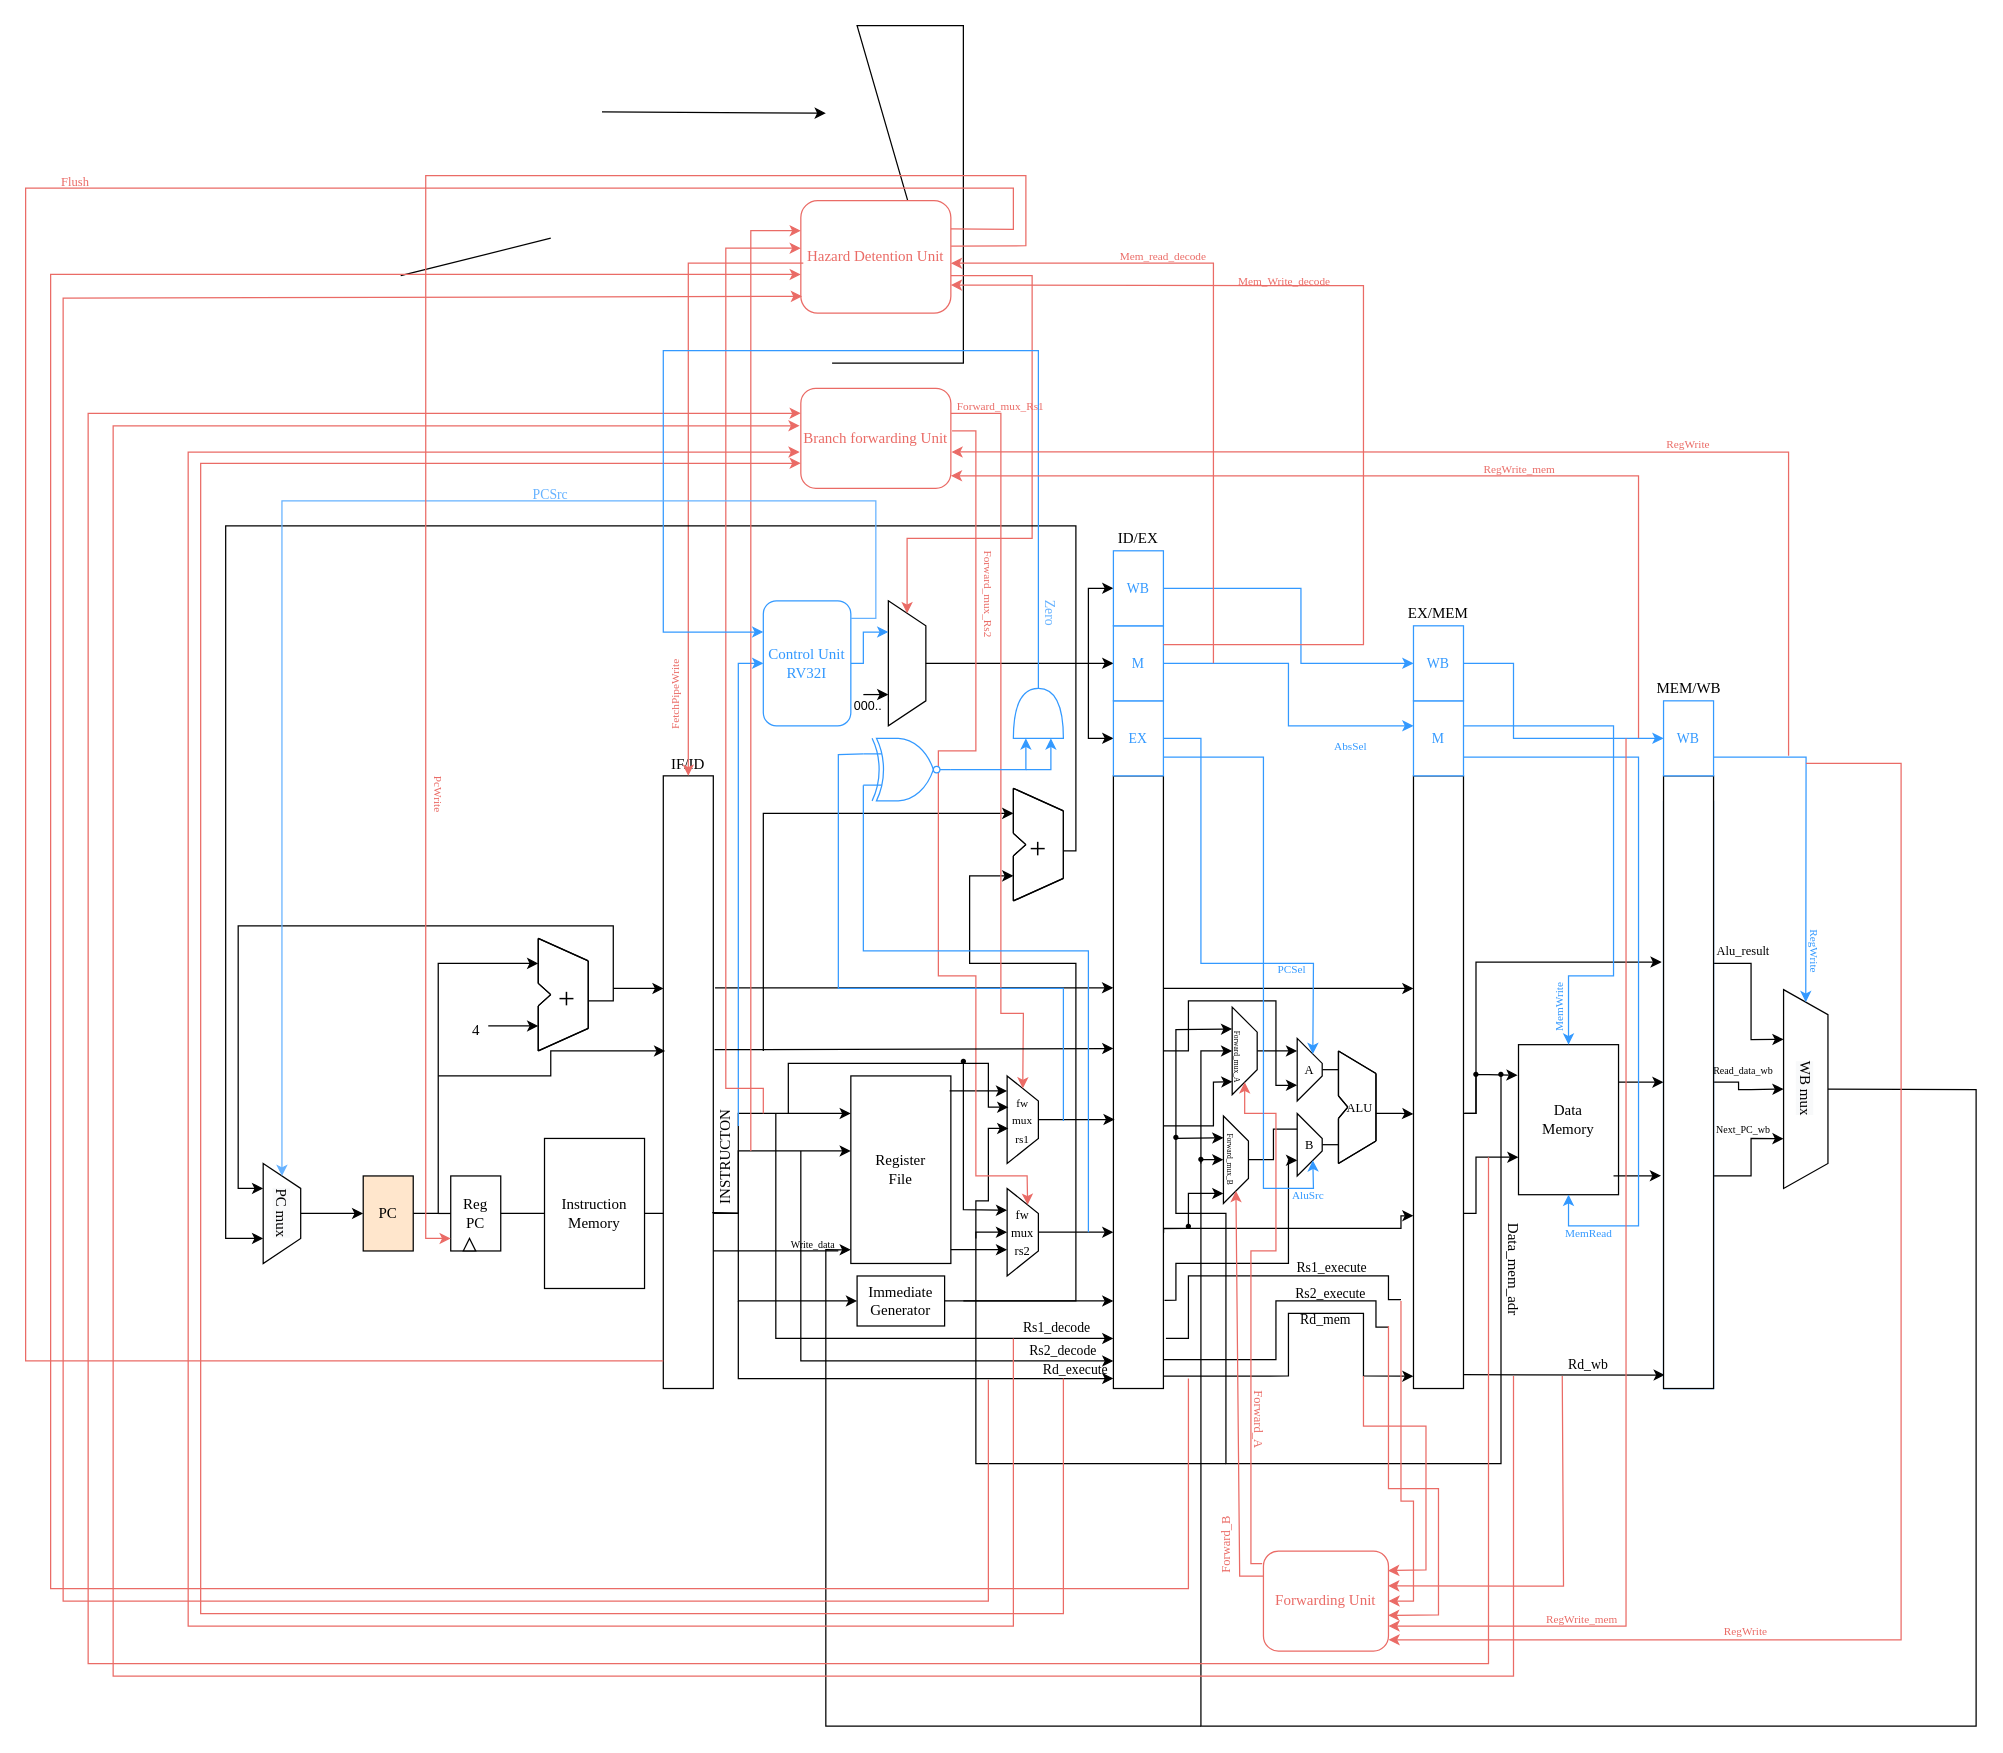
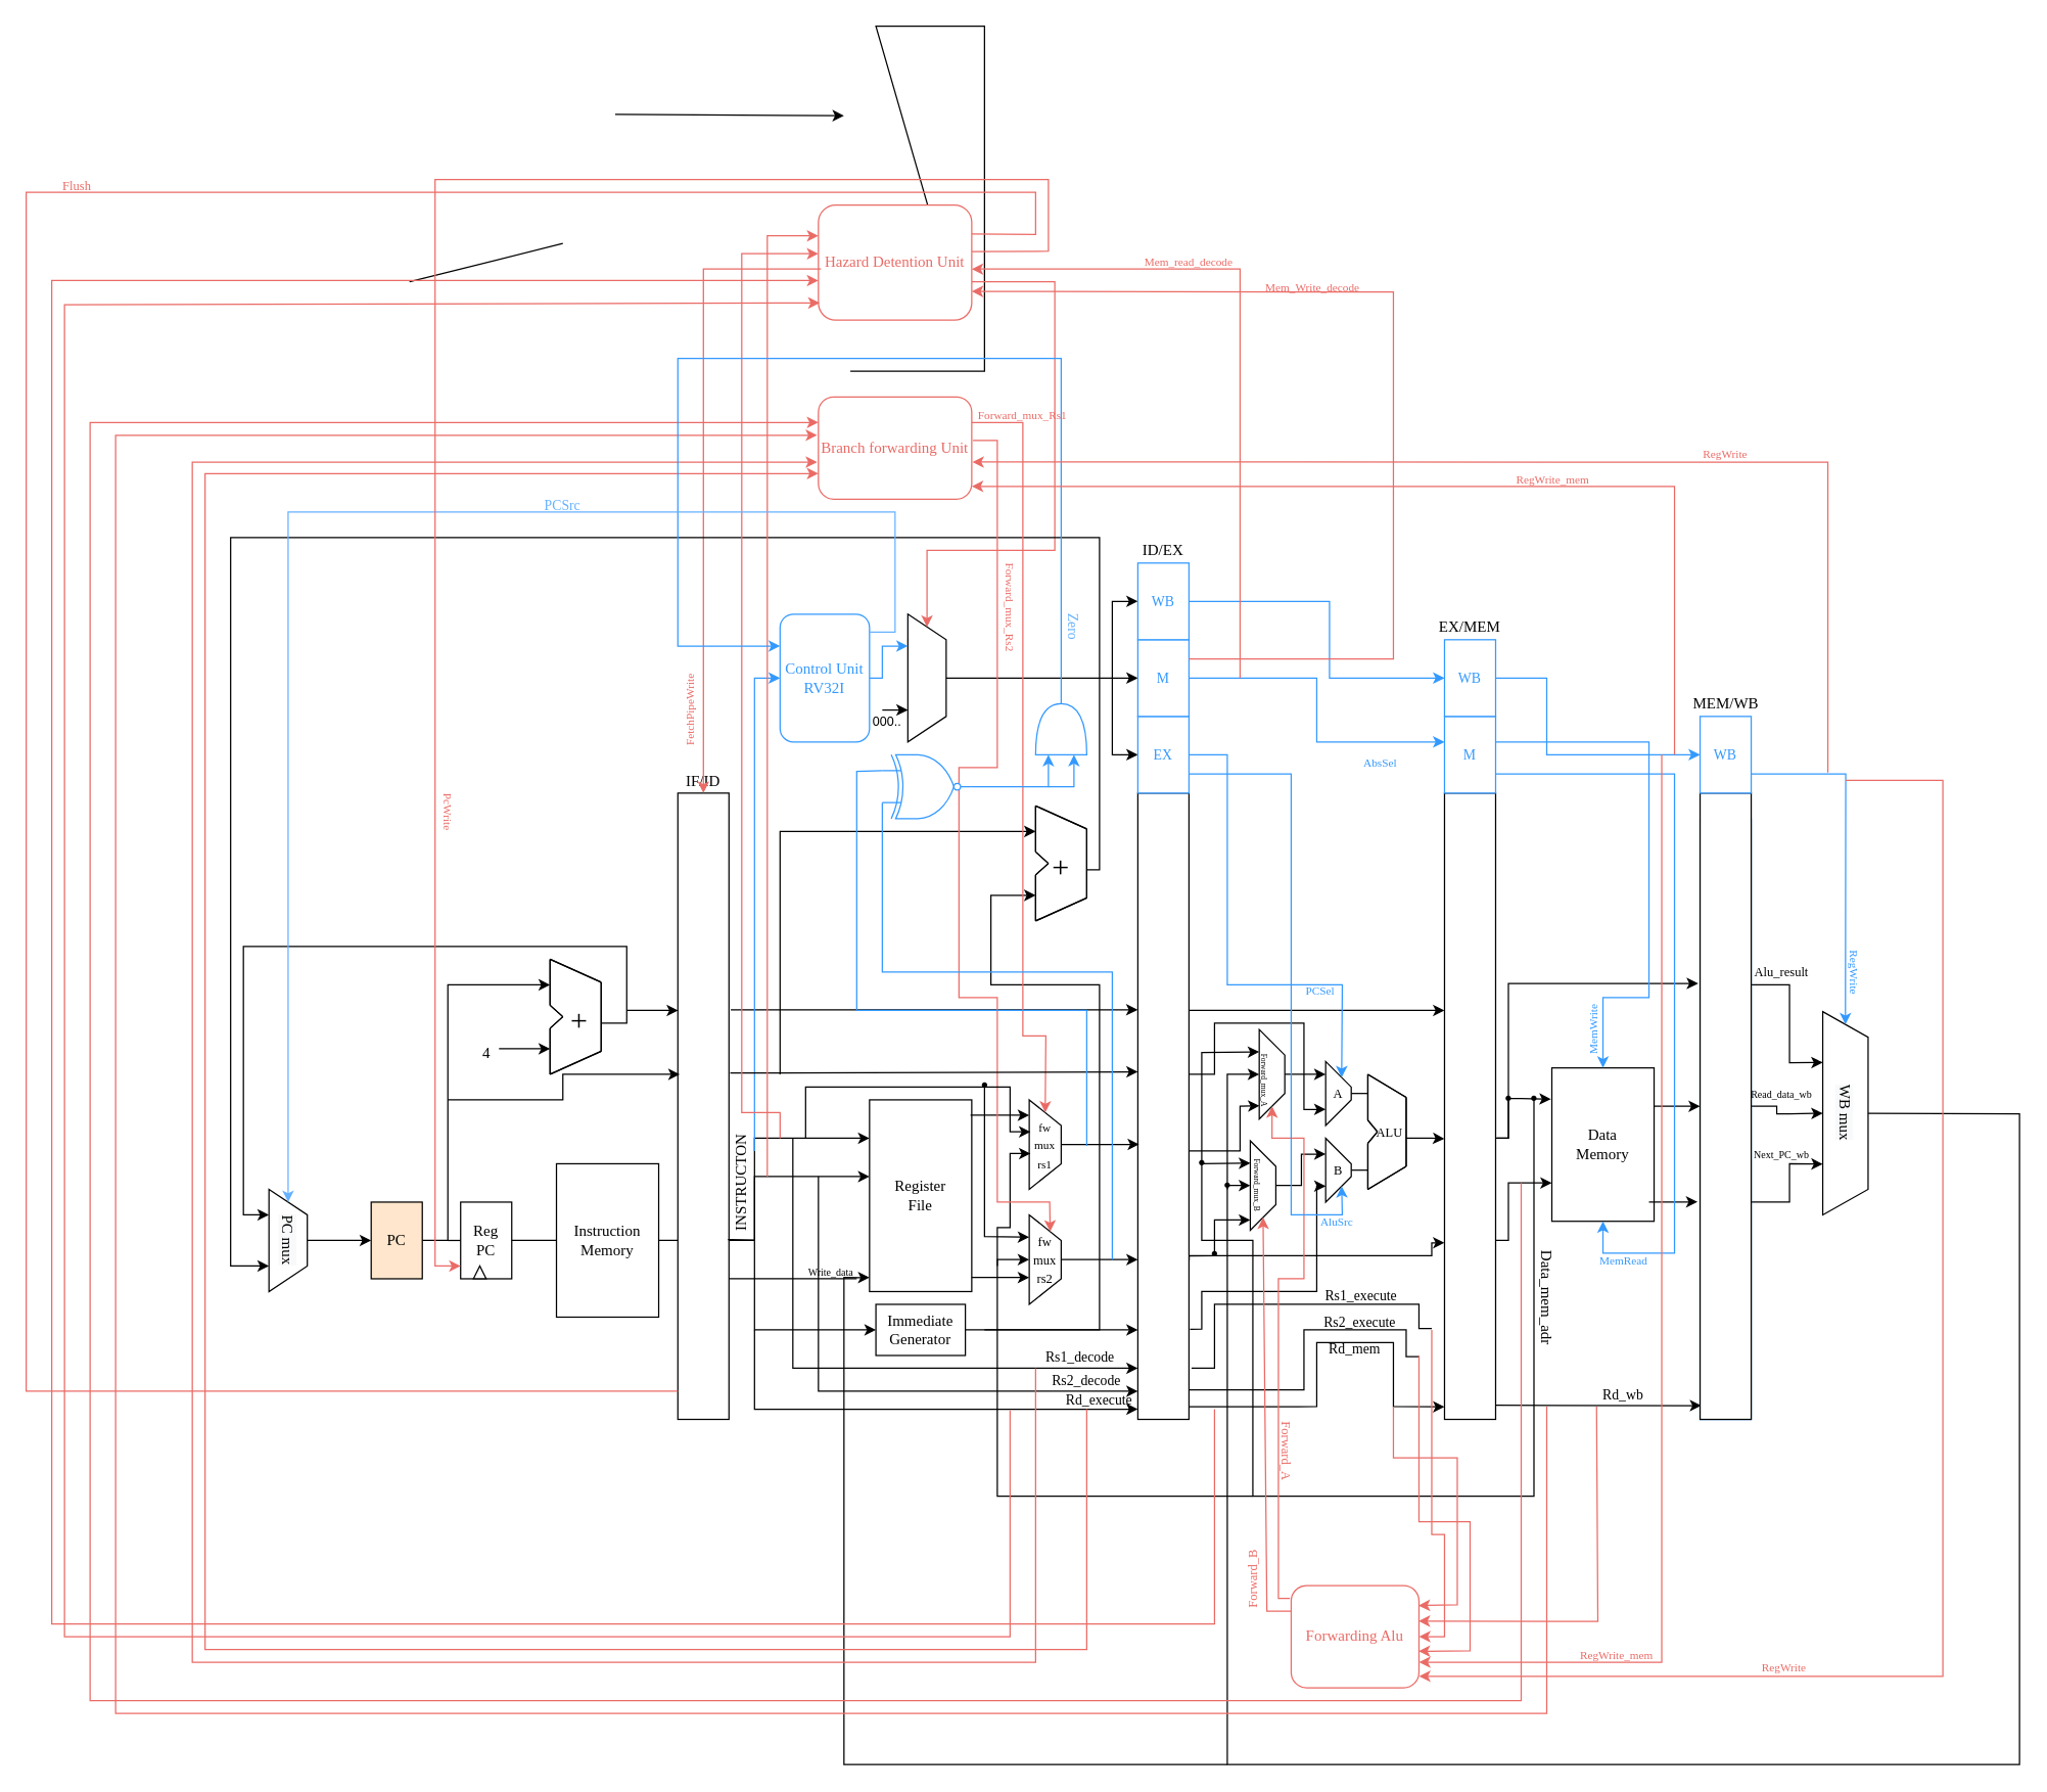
- <mxCell id="8" style="edgeStyle=orthogonalEdgeStyle;rounded=0;orthogonalLoop=1;jettySize=auto;html=1;entryX=0.25;entryY=1;entryDx=0;entryDy=0;fontFamily=Computer Modern;fontSource=https%3A%2F%2Ffonts.googleapis.com%2Fcss%3Ffamily%3DComputer%2BModern;endArrow=none;" edge="1" parent="2" source="130" target="190"><mxGeometry relative="1" as="geometry"><Array as="points"><mxPoint x="1018" y="927" /><mxPoint x="1018" y="902" /></Array></mxGeometry></mxCell>
+ <mxCell id="8" style="edgeStyle=orthogonalEdgeStyle;rounded=0;orthogonalLoop=1;jettySize=auto;html=1;entryX=0.25;entryY=1;entryDx=0;entryDy=0;fontFamily=Computer Modern;fontSource=https%3A%2F%2Ffonts.googleapis.com%2Fcss%3Ffamily%3DComputer%2BModern;" edge="1" parent="2" source="130" target="190"><mxGeometry relative="1" as="geometry"><Array as="points"><mxPoint x="1018" y="927" /><mxPoint x="1018" y="902" /></Array></mxGeometry></mxCell>
- <mxCell id="141" value="&lt;font color=&quot;#ea6b66&quot;&gt;Forwarding Unit&lt;/font&gt;" style="rounded=1;whiteSpace=wrap;html=1;fontFamily=Computer Modern;fontSource=https%3A%2F%2Ffonts.googleapis.com%2Fcss%3Ffamily%3DComputer%2BModern;fontSize=12;fillColor=default;align=center;verticalAlign=middle;fontColor=#66B2FF;strokeColor=#EA6B66;" vertex="1" parent="138"><mxGeometry x="1010" y="1240" width="100" height="80" as="geometry" /></mxCell>
+ <mxCell id="141" value="&lt;font color=&quot;#ea6b66&quot;&gt;Forwarding Alu&lt;/font&gt;" style="rounded=1;whiteSpace=wrap;html=1;fontFamily=Computer Modern;fontSource=https%3A%2F%2Ffonts.googleapis.com%2Fcss%3Ffamily%3DComputer%2BModern;fontSize=12;fillColor=default;align=center;verticalAlign=middle;fontColor=#66B2FF;strokeColor=#EA6B66;" vertex="1" parent="138"><mxGeometry x="1010" y="1240" width="100" height="80" as="geometry" /></mxCell>
